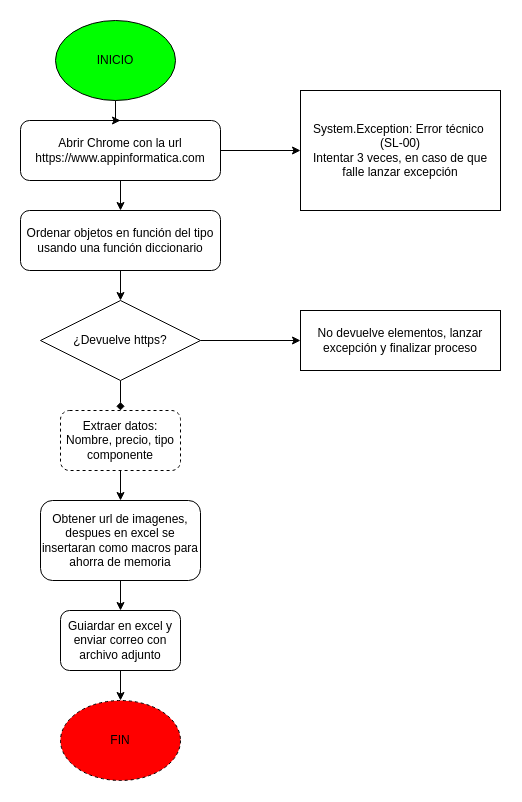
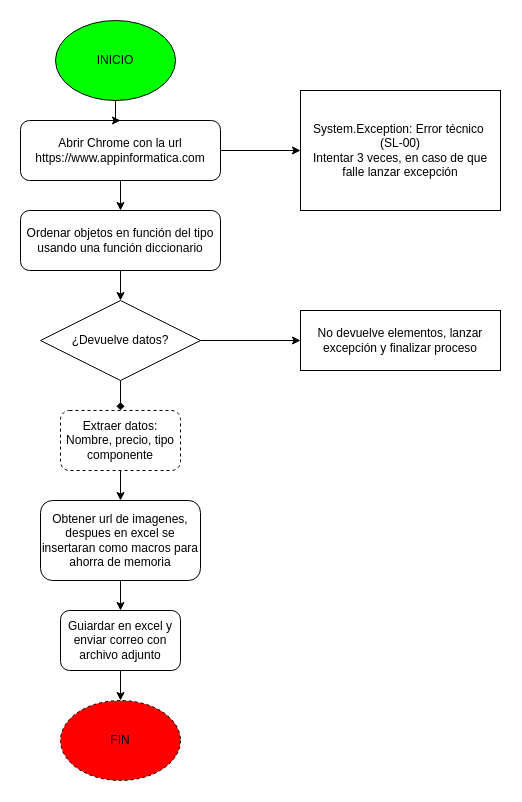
- <mxCell id="12" value="¿Devuelve https?" style="rhombus;whiteSpace=wrap;html=1;" vertex="1" parent="1"><mxGeometry x="40" y="300" width="160" height="80" as="geometry" /></mxCell>
+ <mxCell id="12" value="¿Devuelve datos?" style="rhombus;whiteSpace=wrap;html=1;" vertex="1" parent="1"><mxGeometry x="40" y="300" width="160" height="80" as="geometry" /></mxCell>
